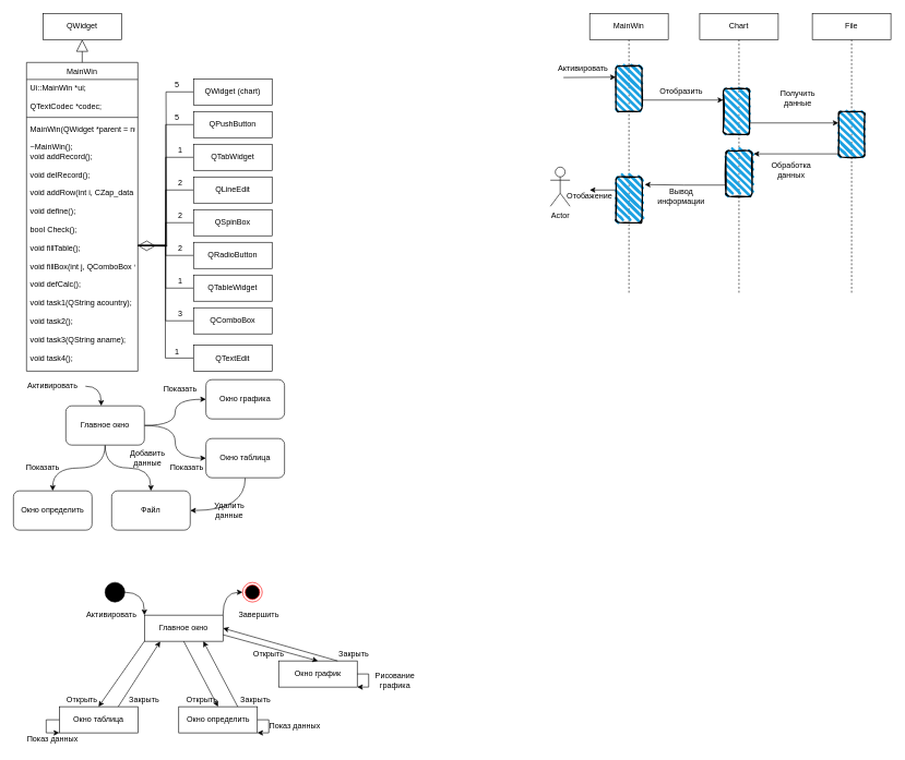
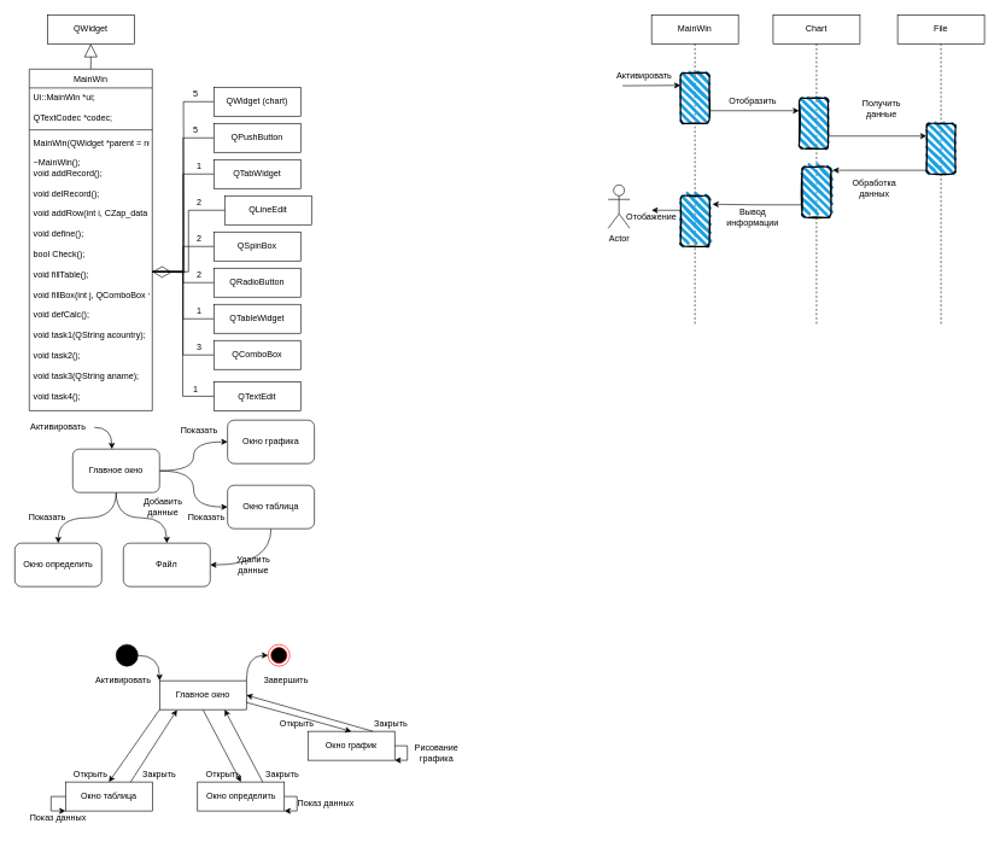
- <mxCell id="31" value="QLineEdit" style="rounded=0;whiteSpace=wrap;html=1;" parent="1" vertex="1"><mxGeometry x="295" y="270" width="120" height="40" as="geometry" /></mxCell>
+ <mxCell id="31" value="QLineEdit" style="rounded=0;whiteSpace=wrap;html=1;" parent="1" vertex="1"><mxGeometry x="310" y="270" width="120" height="40" as="geometry" /></mxCell>
